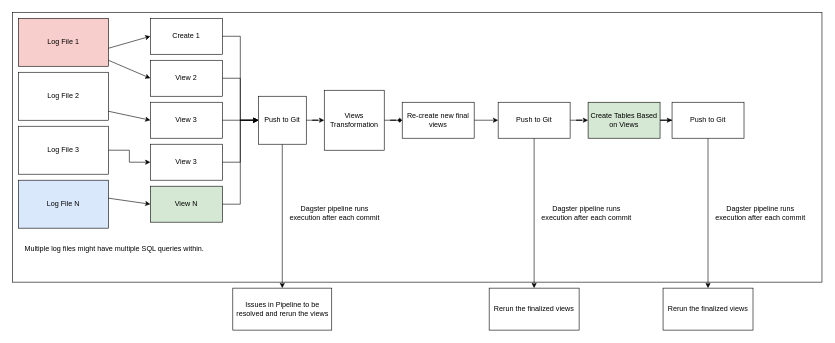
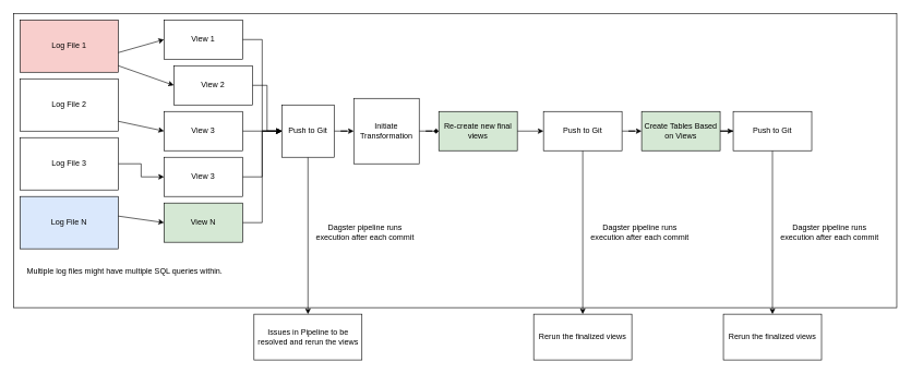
- <mxCell id="9" value="Create 1" style="rounded=0;whiteSpace=wrap;html=1;" vertex="1" parent="1"><mxGeometry x="250" y="30" width="120" height="60" as="geometry" /></mxCell>
+ <mxCell id="9" value="View 1" style="rounded=0;whiteSpace=wrap;html=1;" vertex="1" parent="1"><mxGeometry x="250" y="30" width="120" height="60" as="geometry" /></mxCell>
- <mxCell id="11" value="View 2" style="rounded=0;whiteSpace=wrap;html=1;" vertex="1" parent="1"><mxGeometry x="250" y="100" width="120" height="60" as="geometry" /></mxCell>
+ <mxCell id="11" value="View 2" style="rounded=0;whiteSpace=wrap;html=1;" vertex="1" parent="1"><mxGeometry x="265" y="100" width="120" height="60" as="geometry" /></mxCell>
- <mxCell id="28" value="Views Transformation" style="whiteSpace=wrap;html=1;aspect=fixed;" vertex="1" parent="1"><mxGeometry x="540" y="150" width="100" height="100" as="geometry" /></mxCell>
+ <mxCell id="28" value="Initiate Transformation" style="whiteSpace=wrap;html=1;aspect=fixed;" vertex="1" parent="1"><mxGeometry x="540" y="150" width="100" height="100" as="geometry" /></mxCell>
- <mxCell id="30" value="Re-create new final views" style="rounded=0;whiteSpace=wrap;html=1;" vertex="1" parent="1"><mxGeometry x="670" y="170" width="120" height="60" as="geometry" /></mxCell>
+ <mxCell id="30" value="Re-create new final views" style="rounded=0;whiteSpace=wrap;html=1;fillColor=#d5e8d4;" vertex="1" parent="1"><mxGeometry x="670" y="170" width="120" height="60" as="geometry" /></mxCell>
